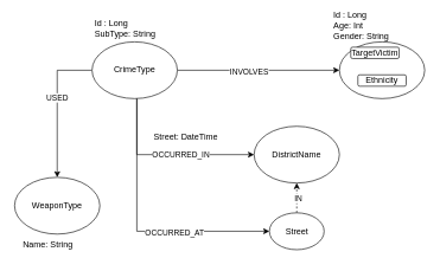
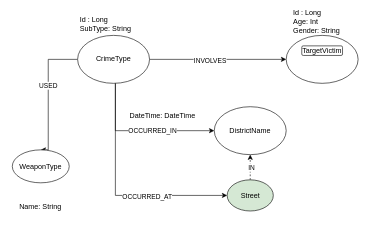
- <mxCell id="15" value="Id : Long&lt;div&gt;Age: Int&lt;/div&gt;&lt;div&gt;Gender: String&lt;/div&gt;" style="text;html=1;align=left;verticalAlign=middle;whiteSpace=wrap;rounded=0;" vertex="1" parent="1"><mxGeometry x="466.5" y="20" width="101" height="30" as="geometry" /></mxCell>
+ <mxCell id="15" value="Id : Long&lt;div&gt;Age: Int&lt;/div&gt;&lt;div&gt;Gender: String&lt;/div&gt;" style="text;html=1;align=left;verticalAlign=middle;whiteSpace=wrap;rounded=0;" vertex="1" parent="1"><mxGeometry x="486.5" y="20" width="101" height="30" as="geometry" /></mxCell>
- <mxCell id="13" value="TargetVictim" style="rounded=1;whiteSpace=wrap;html=1;" vertex="1" parent="1"><mxGeometry x="493" y="65.5" width="68" height="16" as="geometry" /></mxCell>
+ <mxCell id="13" value="TargetVictim" style="rounded=1;whiteSpace=wrap;html=1;" vertex="1" parent="1"><mxGeometry x="503" y="75.5" width="68" height="16" as="geometry" /></mxCell>
- <mxCell id="14" value="Ethnicity" style="rounded=1;whiteSpace=wrap;html=1;" vertex="1" parent="1"><mxGeometry x="503" y="104.5" width="68" height="16" as="geometry" /></mxCell>
- <mxCell id="20" value="Street: DateTime" style="text;html=1;align=left;verticalAlign=middle;whiteSpace=wrap;rounded=0;" vertex="1" parent="1"><mxGeometry x="214" y="177" width="124" height="30" as="geometry" /></mxCell>
+ <mxCell id="20" value="DateTime: DateTime" style="text;html=1;align=left;verticalAlign=middle;whiteSpace=wrap;rounded=0;" vertex="1" parent="1"><mxGeometry x="214" y="177" width="124" height="30" as="geometry" /></mxCell>
- <mxCell id="21" value="WeaponType" style="ellipse;whiteSpace=wrap;html=1;" vertex="1" parent="1"><mxGeometry x="20" y="249" width="120" height="80" as="geometry" /></mxCell>
+ <mxCell id="21" value="WeaponType" style="ellipse;whiteSpace=wrap;html=1;" vertex="1" parent="1"><mxGeometry x="20" y="249" width="95" height="55" as="geometry" /></mxCell>
- <mxCell id="19" value="Street" style="ellipse;whiteSpace=wrap;html=1;" vertex="1" parent="1"><mxGeometry x="378.5" y="299" width="77" height="52" as="geometry" /></mxCell>
+ <mxCell id="19" value="Street" style="ellipse;whiteSpace=wrap;html=1;fillColor=#d5e8d4;" vertex="1" parent="1"><mxGeometry x="378.5" y="299" width="77" height="52" as="geometry" /></mxCell>
